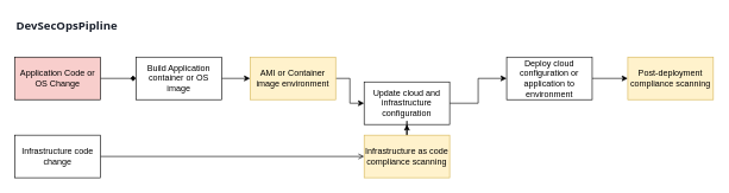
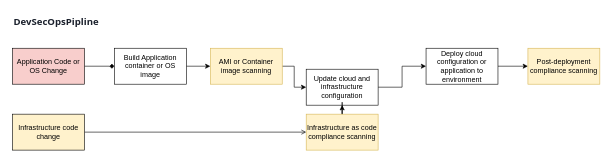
- <mxCell id="16" value="AMI or Container image environment" style="rounded=0;whiteSpace=wrap;html=1;fillColor=#fff2cc;strokeColor=#d6b656;" vertex="1" parent="1"><mxGeometry x="350" y="80" width="120" height="60" as="geometry" /></mxCell>
+ <mxCell id="16" value="AMI or Container image scanning" style="rounded=0;whiteSpace=wrap;html=1;fillColor=#fff2cc;strokeColor=#d6b656;" vertex="1" parent="1"><mxGeometry x="350" y="80" width="120" height="60" as="geometry" /></mxCell>
- <mxCell id="11" value="Infrastructure code change" style="rounded=0;whiteSpace=wrap;html=1;" vertex="1" parent="1"><mxGeometry x="20" y="190" width="120" height="60" as="geometry" /></mxCell>
+ <mxCell id="11" value="Infrastructure code change" style="rounded=0;whiteSpace=wrap;html=1;fillColor=#fff2cc;" vertex="1" parent="1"><mxGeometry x="20" y="190" width="120" height="60" as="geometry" /></mxCell>
